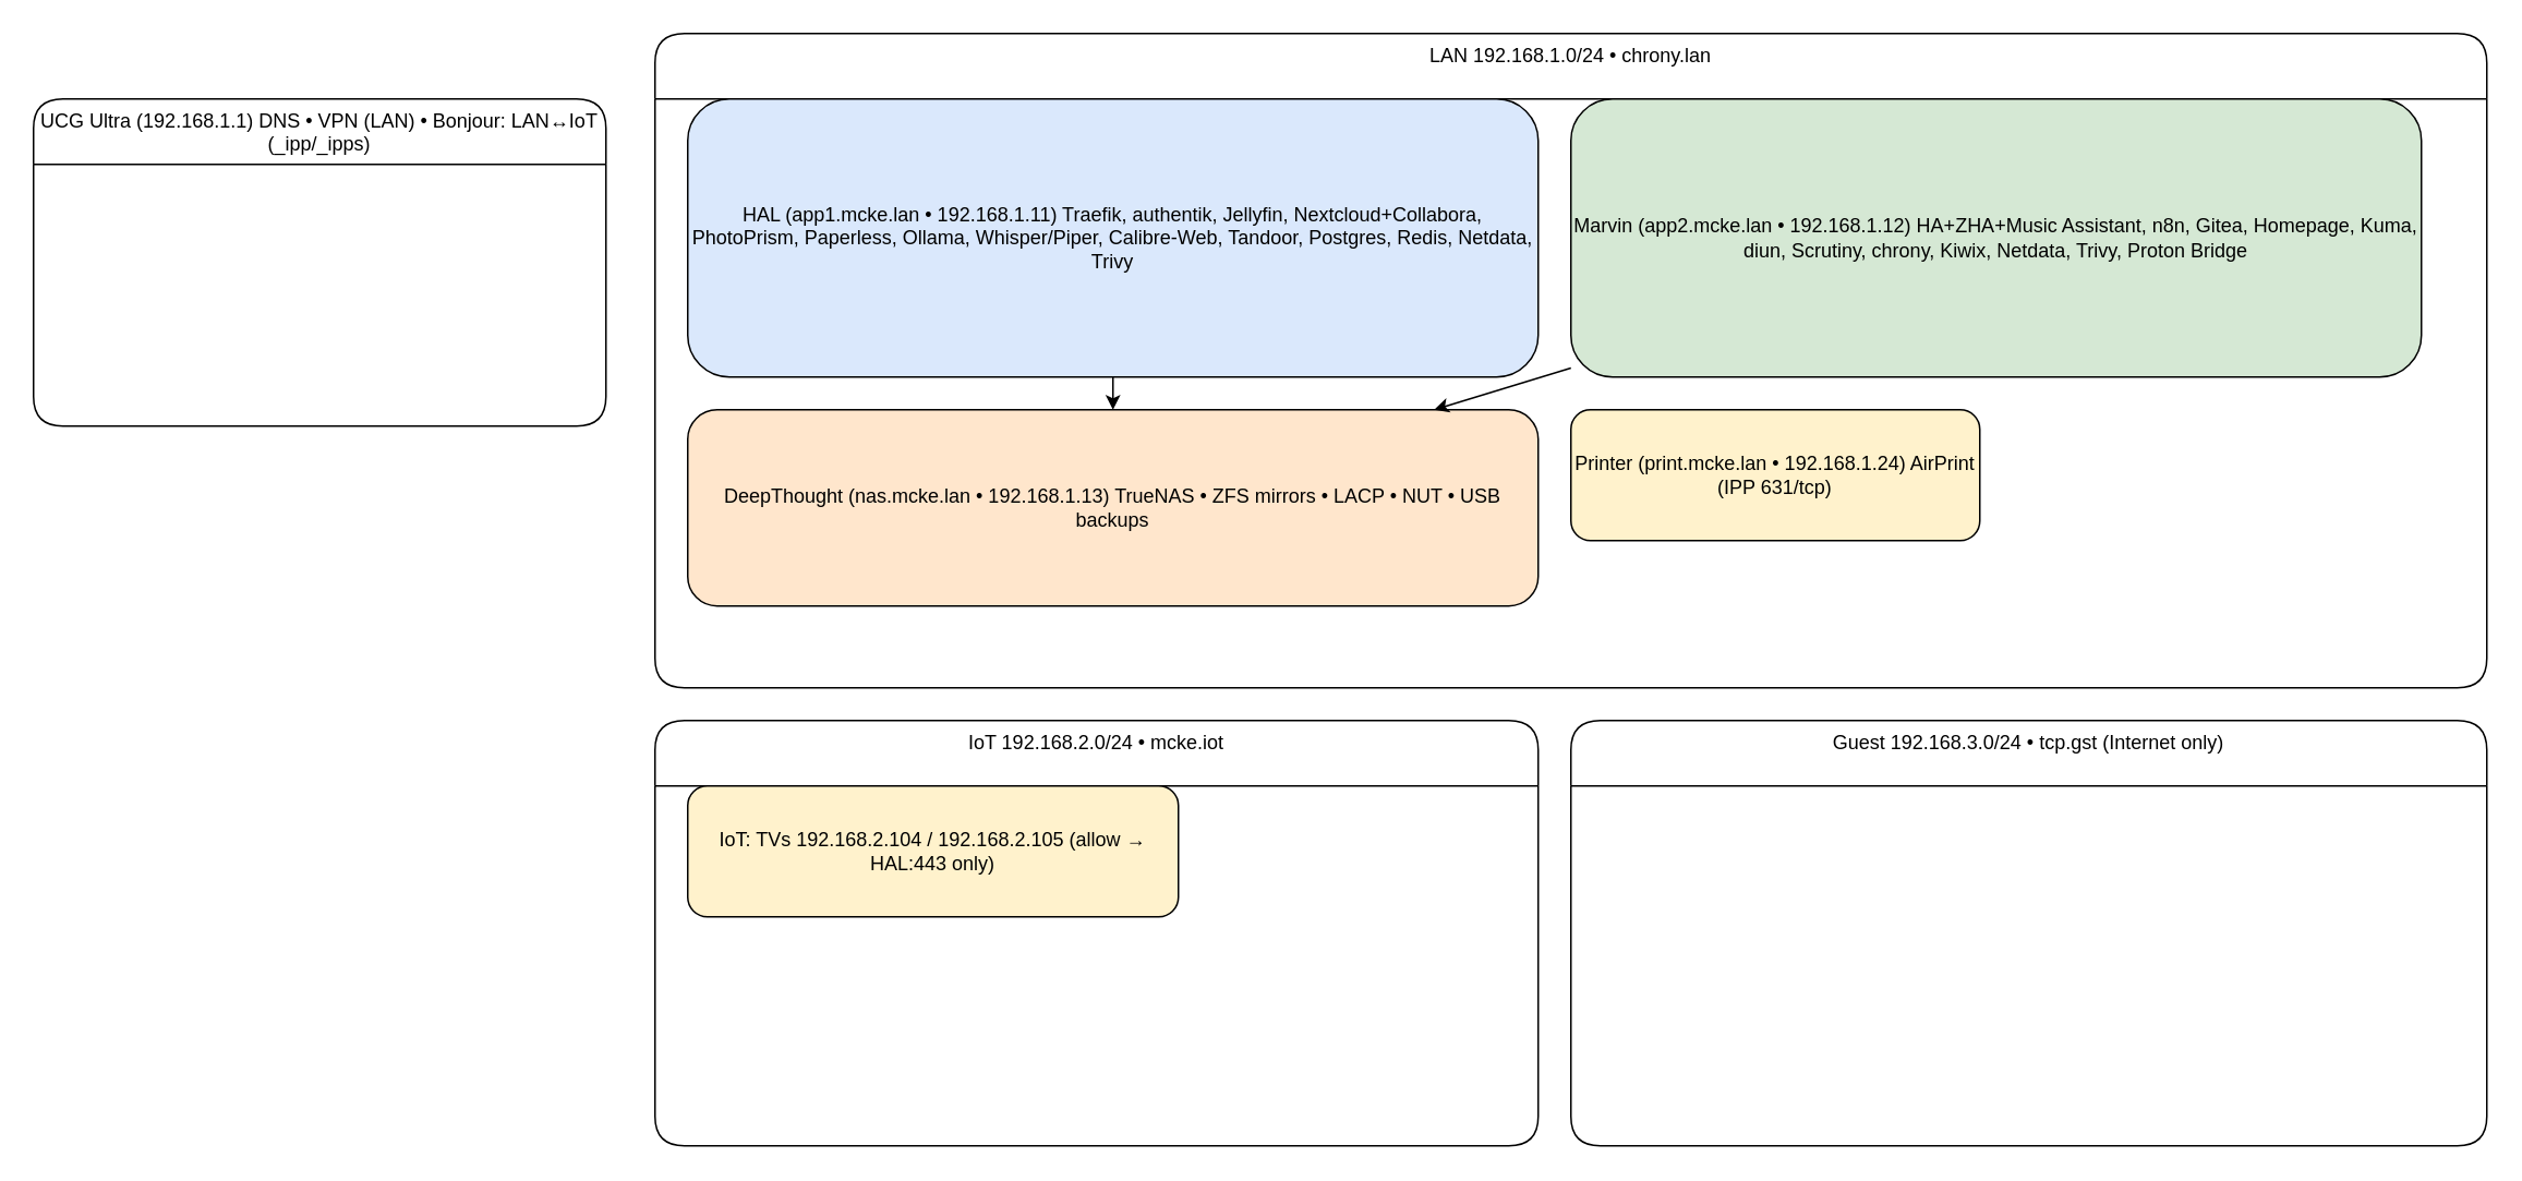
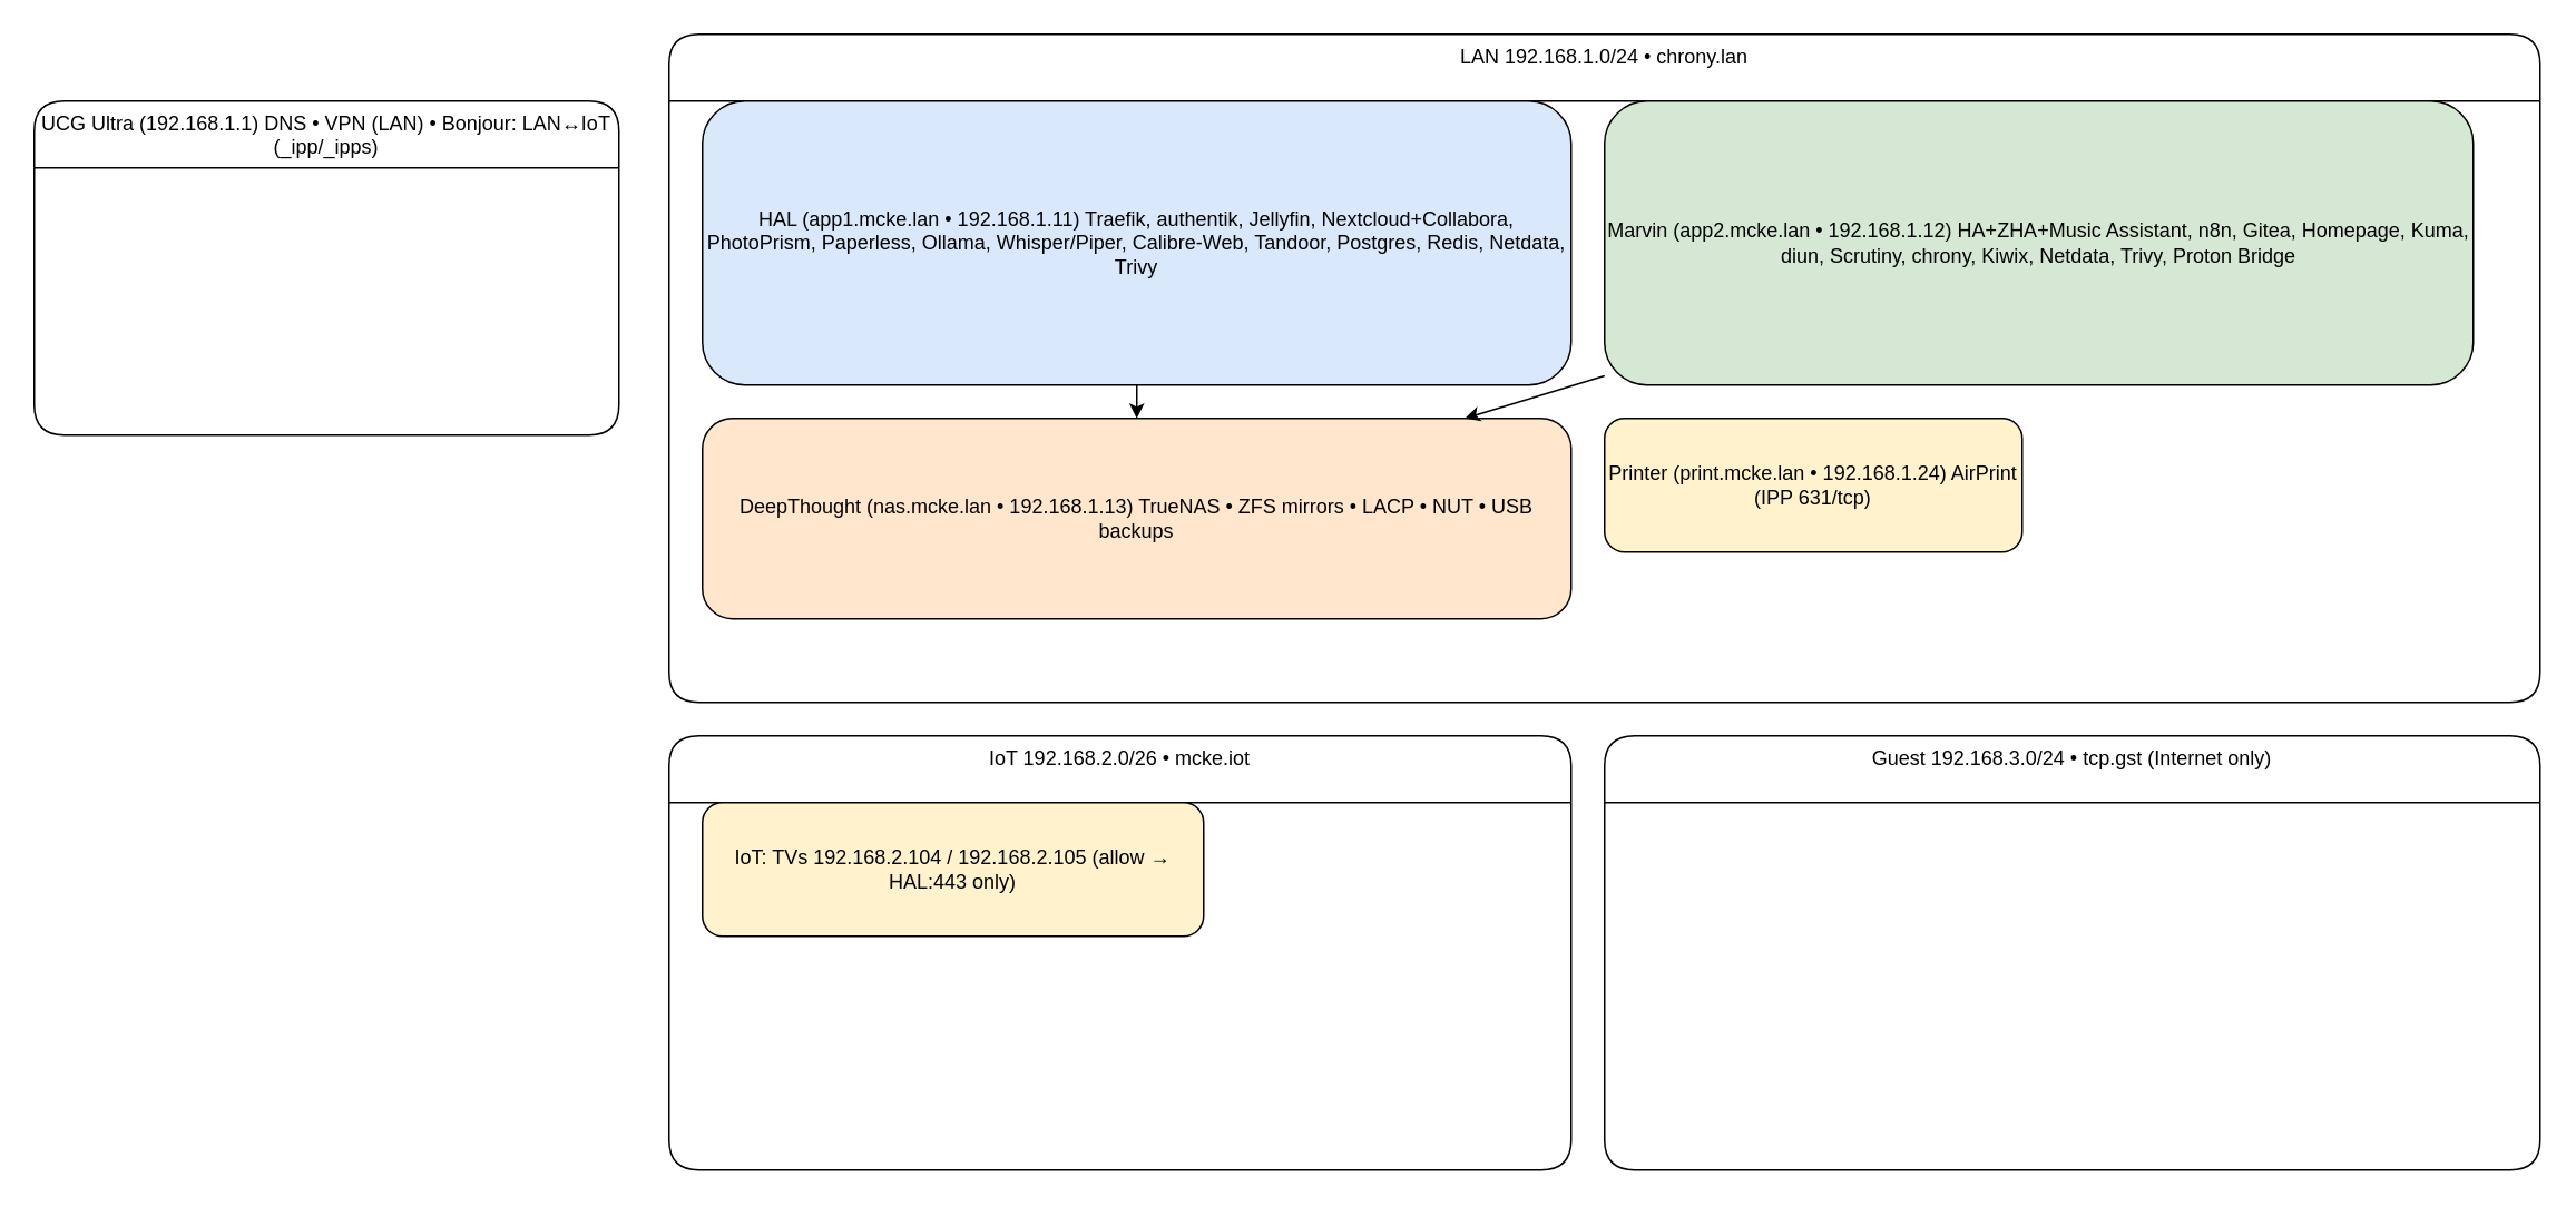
- <mxCell id="4" value="IoT 192.168.2.0/24 • mcke.iot" style="shape=swimlane;rounded=1;whiteSpace=wrap;verticalAlign=top;" vertex="1" parent="1"><mxGeometry x="400" y="440" width="540" height="260" as="geometry" /></mxCell>
+ <mxCell id="4" value="IoT 192.168.2.0/26 • mcke.iot" style="shape=swimlane;rounded=1;whiteSpace=wrap;verticalAlign=top;" vertex="1" parent="1"><mxGeometry x="400" y="440" width="540" height="260" as="geometry" /></mxCell>
